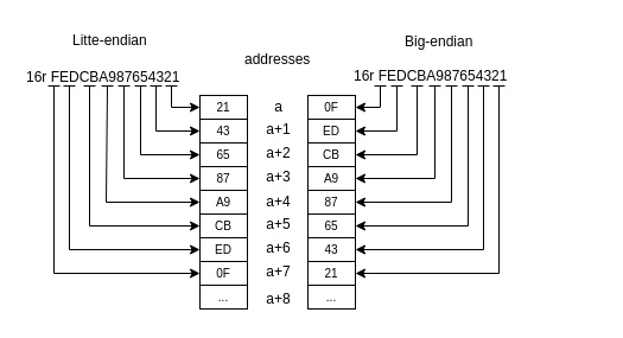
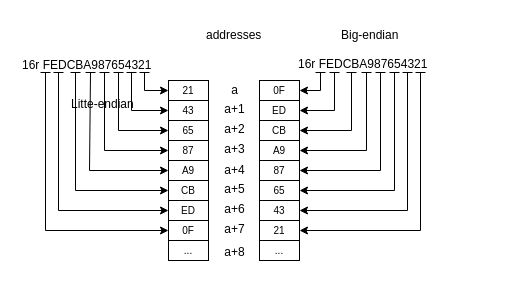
- <mxCell id="25" value="Litte-endian" style="text;whiteSpace=wrap;html=1;" vertex="1" parent="1"><mxGeometry x="59" y="20" width="70" height="30" as="geometry" /></mxCell>
+ <mxCell id="25" value="Litte-endian" style="text;whiteSpace=wrap;html=1;" vertex="1" parent="1"><mxGeometry x="69" y="90" width="70" height="30" as="geometry" /></mxCell>
- <mxCell id="14" value="&lt;div&gt;addresses&lt;/div&gt;" style="text;whiteSpace=wrap;html=1;" vertex="1" parent="1"><mxGeometry x="204" y="36" width="60" height="30" as="geometry" /></mxCell>
+ <mxCell id="14" value="&lt;div&gt;addresses&lt;/div&gt;" style="text;whiteSpace=wrap;html=1;" vertex="1" parent="1"><mxGeometry x="204" y="21" width="60" height="30" as="geometry" /></mxCell>
